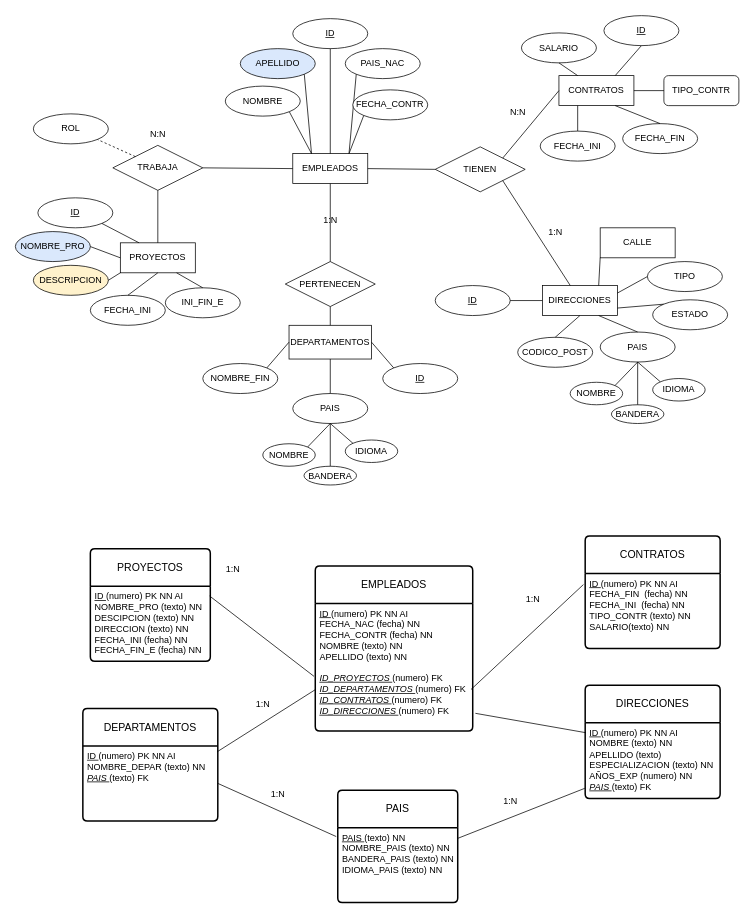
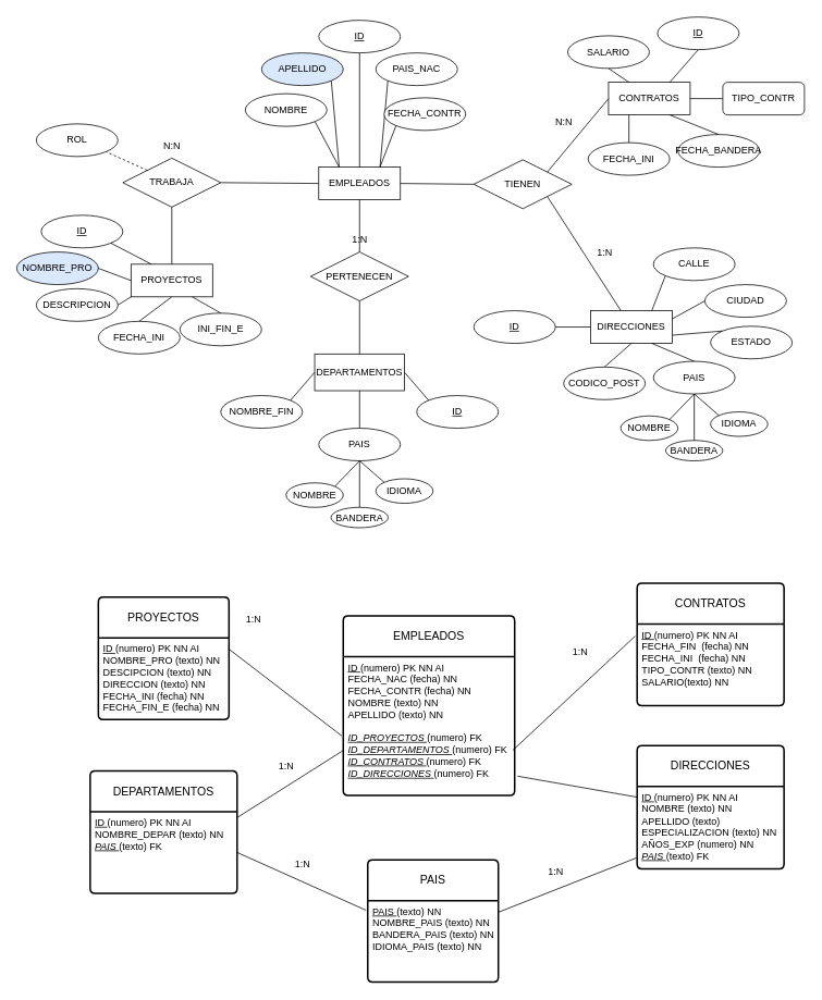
- <mxCell id="23" value="FECHA_FIN" style="ellipse;whiteSpace=wrap;html=1;align=center;" parent="1" vertex="1"><mxGeometry x="830" y="164" width="100" height="40" as="geometry" /></mxCell>
+ <mxCell id="23" value="FECHA_BANDERA" style="ellipse;whiteSpace=wrap;html=1;align=center;" parent="1" vertex="1"><mxGeometry x="830" y="164" width="100" height="40" as="geometry" /></mxCell>
- <mxCell id="20" value="CALLE" style="whiteSpace=wrap;html=1;align=center;rounded=0;" parent="1" vertex="1"><mxGeometry x="800" y="303" width="100" height="40" as="geometry" /></mxCell>
+ <mxCell id="20" value="CALLE" style="ellipse;whiteSpace=wrap;html=1;align=center;" parent="1" vertex="1"><mxGeometry x="800" y="303" width="100" height="40" as="geometry" /></mxCell>
- <mxCell id="16" value="TIPO" style="ellipse;whiteSpace=wrap;html=1;align=center;" parent="1" vertex="1"><mxGeometry x="863" y="348" width="100" height="40" as="geometry" /></mxCell>
+ <mxCell id="16" value="CIUDAD" style="ellipse;whiteSpace=wrap;html=1;align=center;" parent="1" vertex="1"><mxGeometry x="863" y="348" width="100" height="40" as="geometry" /></mxCell>
- <mxCell id="29" value="DESCRIPCION" style="ellipse;whiteSpace=wrap;html=1;align=center;fillColor=#fff2cc;" parent="1" vertex="1"><mxGeometry x="44" y="353" width="100" height="40" as="geometry" /></mxCell>
+ <mxCell id="29" value="DESCRIPCION" style="ellipse;whiteSpace=wrap;html=1;align=center;" parent="1" vertex="1"><mxGeometry x="44" y="353" width="100" height="40" as="geometry" /></mxCell>
- <mxCell id="8" value="PERTENECEN" style="shape=rhombus;perimeter=rhombusPerimeter;whiteSpace=wrap;html=1;align=center;" parent="1" vertex="1"><mxGeometry x="380" y="348" width="120" height="60" as="geometry" /></mxCell>
+ <mxCell id="8" value="PERTENECEN" style="shape=rhombus;perimeter=rhombusPerimeter;whiteSpace=wrap;html=1;align=center;" parent="1" vertex="1"><mxGeometry x="380" y="308" width="120" height="60" as="geometry" /></mxCell>
